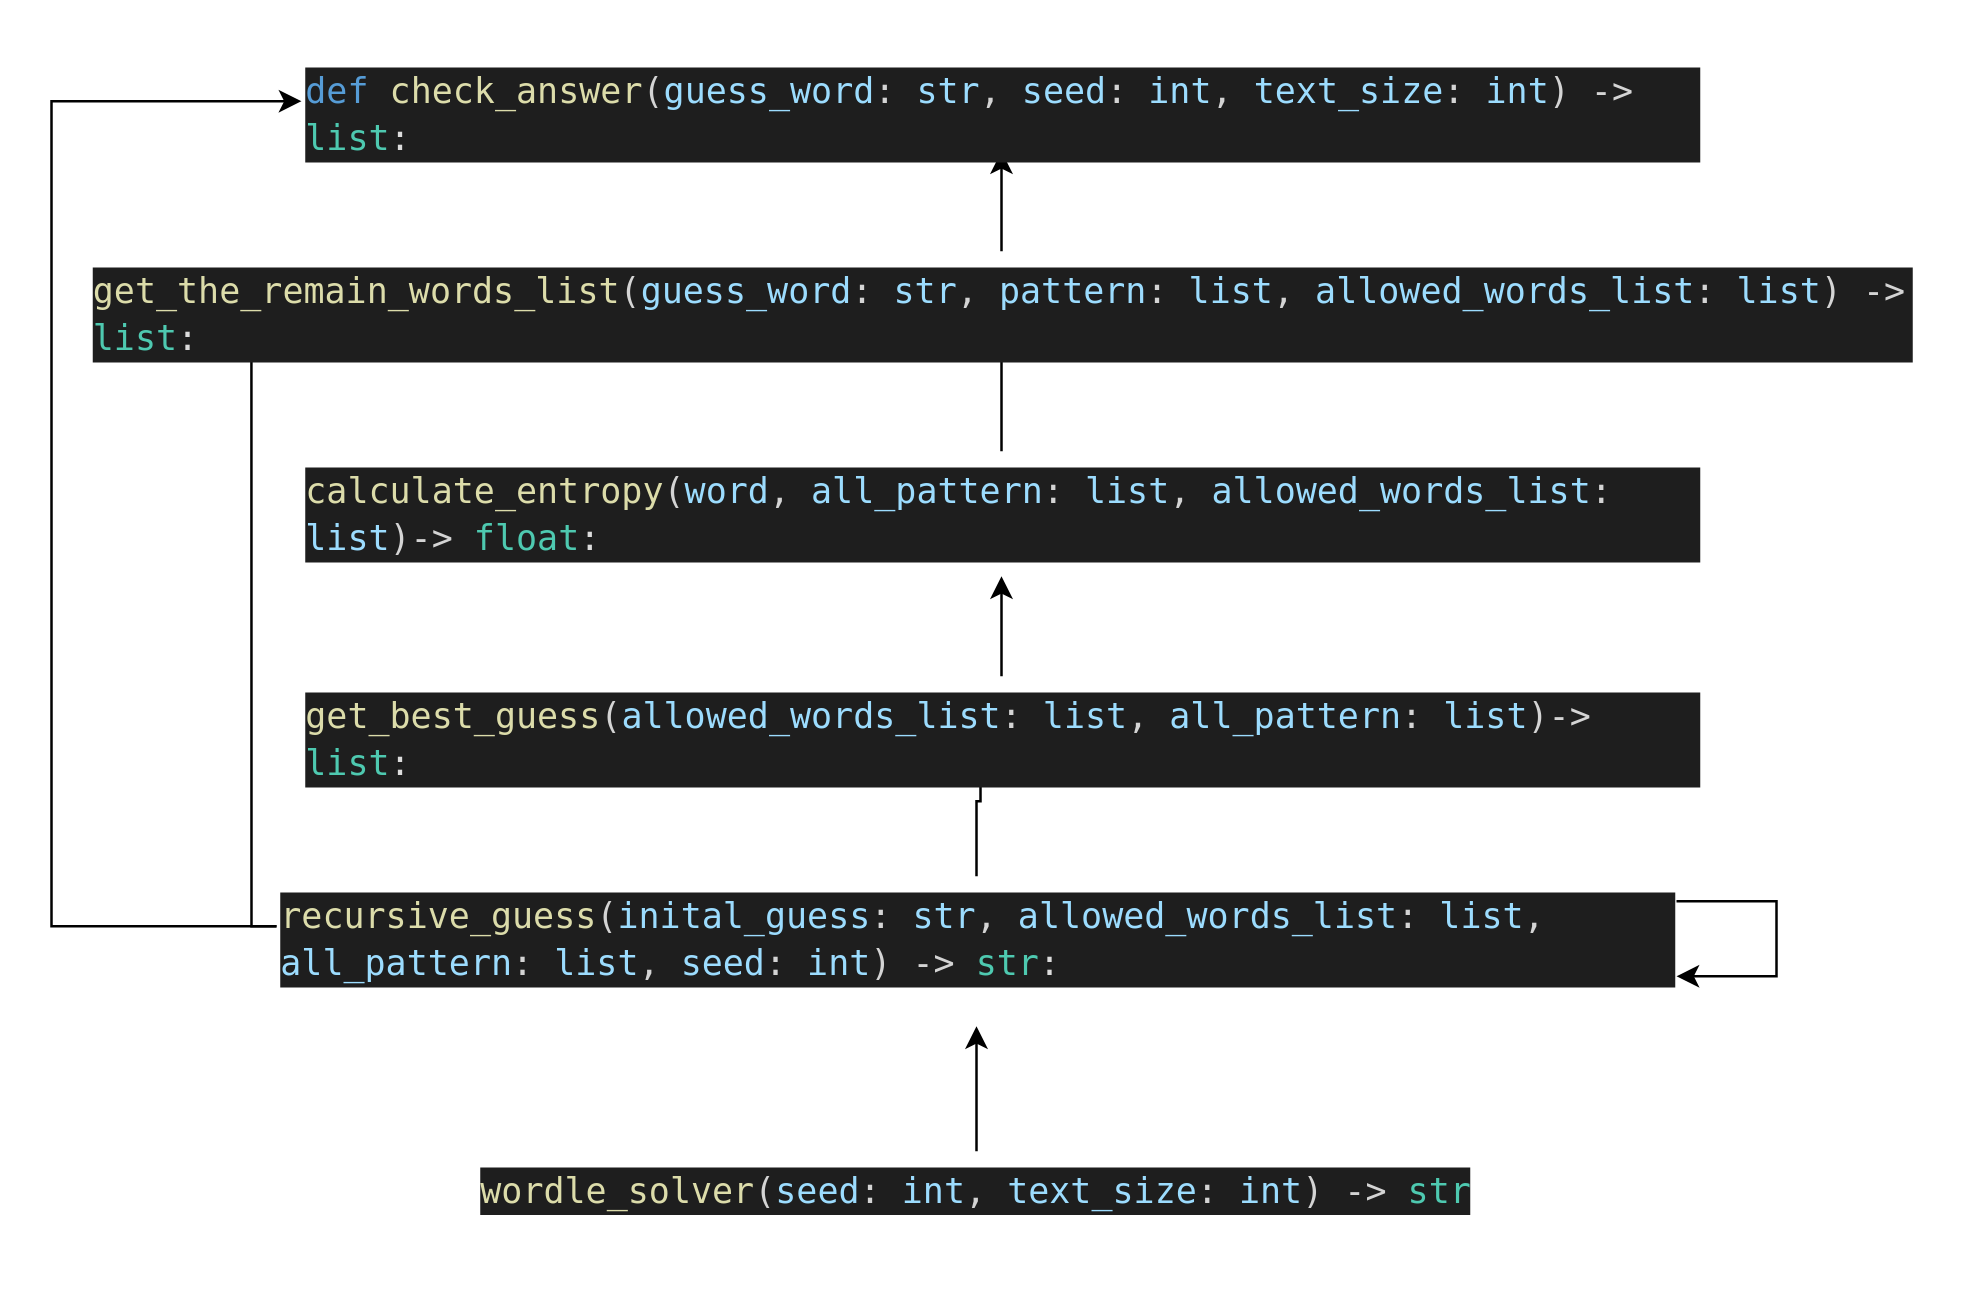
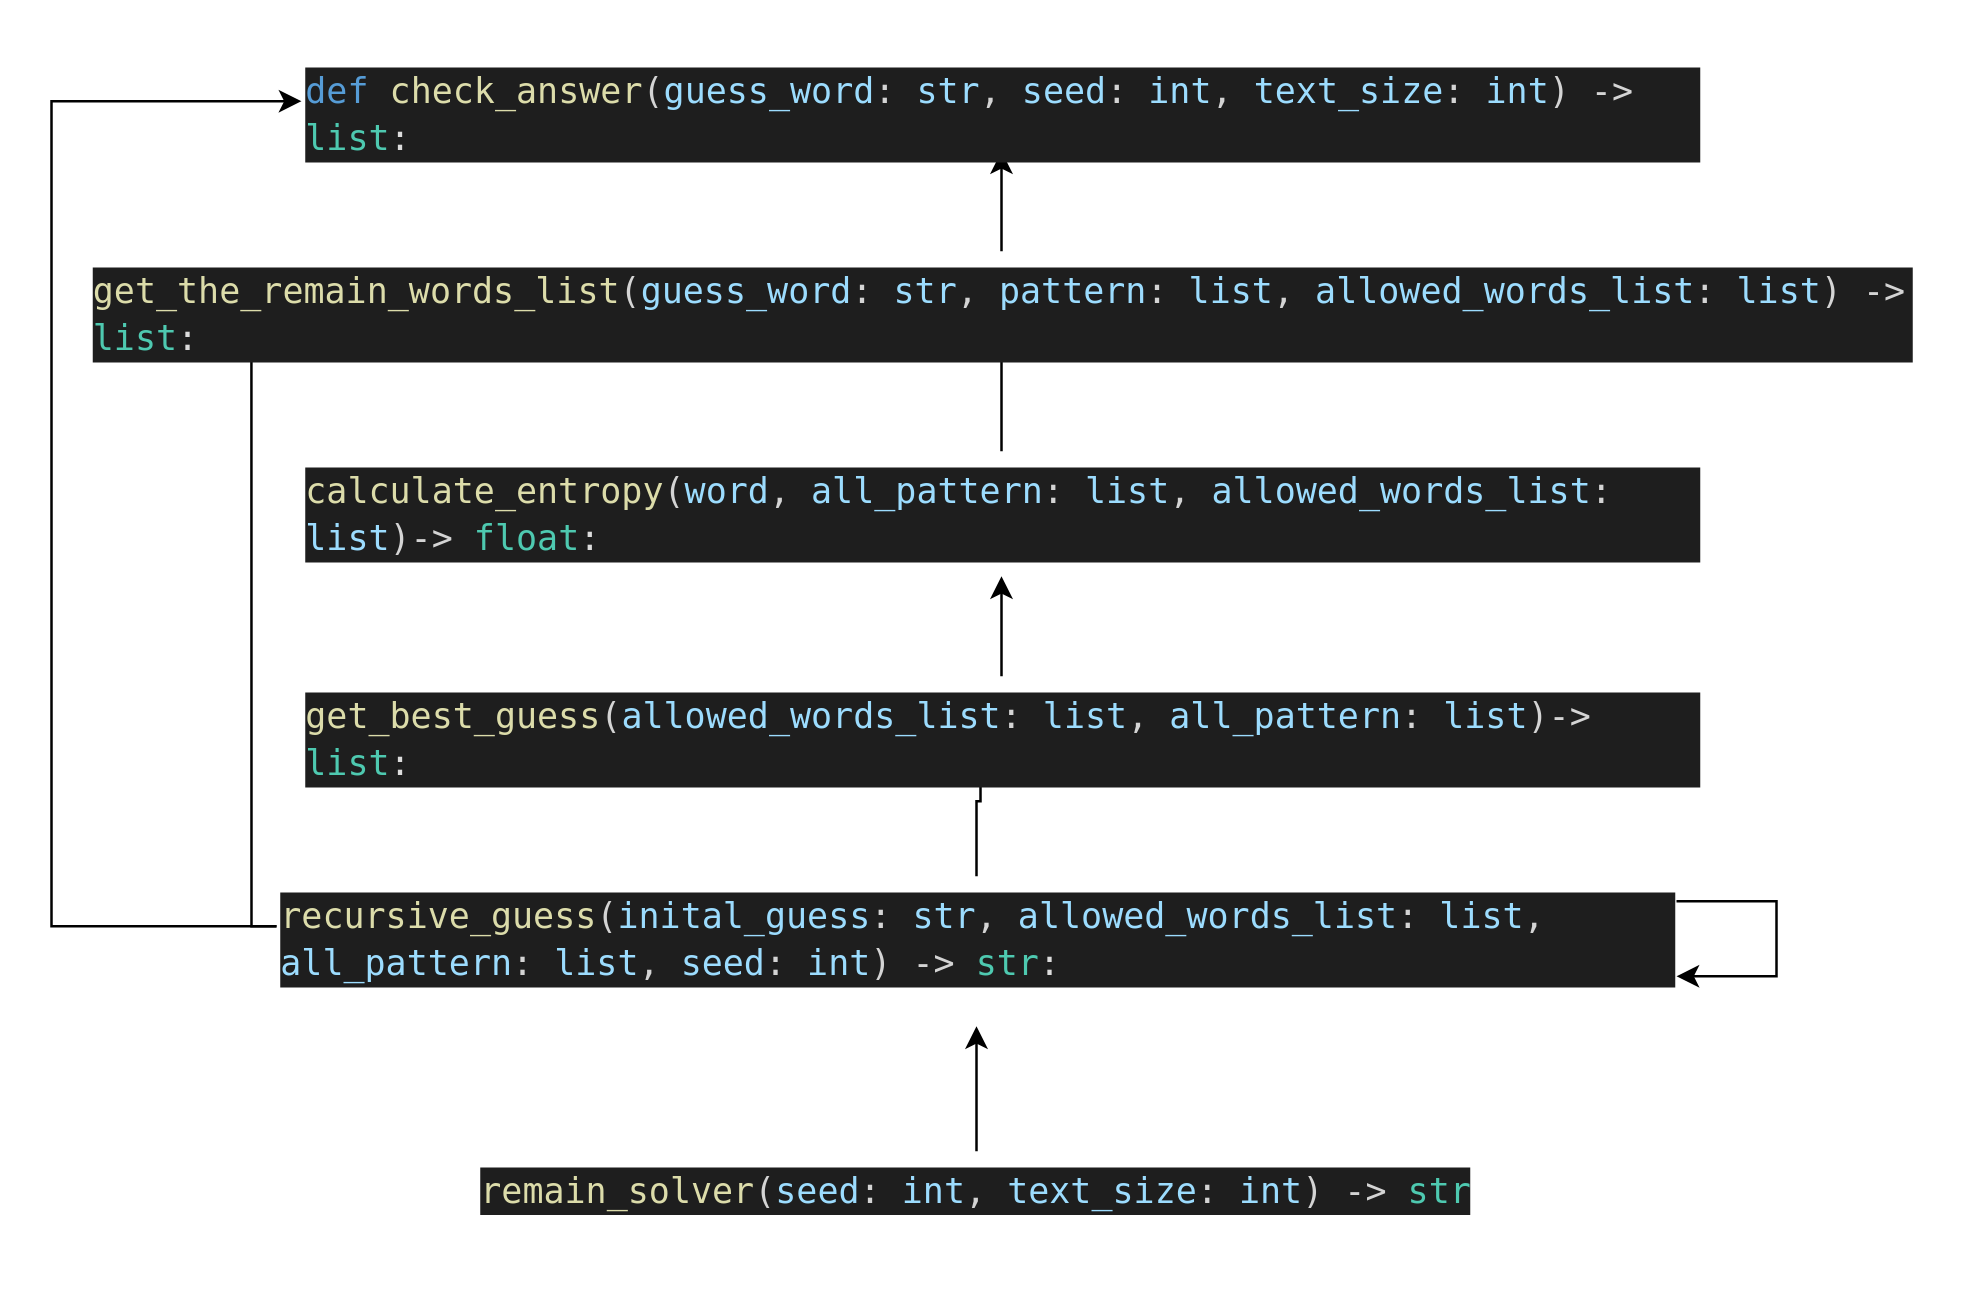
- <mxCell id="3" value="&lt;div style=&quot;color: rgb(212, 212, 212); background-color: rgb(30, 30, 30); font-family: monospace, Consolas, &amp;quot;Courier New&amp;quot;, monospace; font-weight: normal; font-size: 14px; line-height: 19px;&quot;&gt;&lt;div&gt;&lt;span style=&quot;color: #dcdcaa;&quot;&gt;wordle_solver&lt;/span&gt;&lt;span style=&quot;color: #d4d4d4;&quot;&gt;(&lt;/span&gt;&lt;span style=&quot;color: #9cdcfe;&quot;&gt;seed&lt;/span&gt;&lt;span style=&quot;color: #d4d4d4;&quot;&gt;: &lt;/span&gt;&lt;span style=&quot;color: #9cdcfe;&quot;&gt;int&lt;/span&gt;&lt;span style=&quot;color: #d4d4d4;&quot;&gt;, &lt;/span&gt;&lt;span style=&quot;color: #9cdcfe;&quot;&gt;text_size&lt;/span&gt;&lt;span style=&quot;color: #d4d4d4;&quot;&gt;: &lt;/span&gt;&lt;span style=&quot;color: #9cdcfe;&quot;&gt;int&lt;/span&gt;&lt;span style=&quot;color: #d4d4d4;&quot;&gt;) -&amp;gt; &lt;/span&gt;&lt;span style=&quot;color: #4ec9b0;&quot;&gt;str&lt;/span&gt;&lt;/div&gt;&lt;/div&gt;" style="text;whiteSpace=wrap;html=1;" vertex="1" parent="1"><mxGeometry x="190" y="460" width="400" height="40" as="geometry" /></mxCell>
+ <mxCell id="3" value="&lt;div style=&quot;color: rgb(212, 212, 212); background-color: rgb(30, 30, 30); font-family: monospace, Consolas, &amp;quot;Courier New&amp;quot;, monospace; font-weight: normal; font-size: 14px; line-height: 19px;&quot;&gt;&lt;div&gt;&lt;span style=&quot;color: #dcdcaa;&quot;&gt;remain_solver&lt;/span&gt;&lt;span style=&quot;color: #d4d4d4;&quot;&gt;(&lt;/span&gt;&lt;span style=&quot;color: #9cdcfe;&quot;&gt;seed&lt;/span&gt;&lt;span style=&quot;color: #d4d4d4;&quot;&gt;: &lt;/span&gt;&lt;span style=&quot;color: #9cdcfe;&quot;&gt;int&lt;/span&gt;&lt;span style=&quot;color: #d4d4d4;&quot;&gt;, &lt;/span&gt;&lt;span style=&quot;color: #9cdcfe;&quot;&gt;text_size&lt;/span&gt;&lt;span style=&quot;color: #d4d4d4;&quot;&gt;: &lt;/span&gt;&lt;span style=&quot;color: #9cdcfe;&quot;&gt;int&lt;/span&gt;&lt;span style=&quot;color: #d4d4d4;&quot;&gt;) -&amp;gt; &lt;/span&gt;&lt;span style=&quot;color: #4ec9b0;&quot;&gt;str&lt;/span&gt;&lt;/div&gt;&lt;/div&gt;" style="text;whiteSpace=wrap;html=1;" vertex="1" parent="1"><mxGeometry x="190" y="460" width="400" height="40" as="geometry" /></mxCell>
